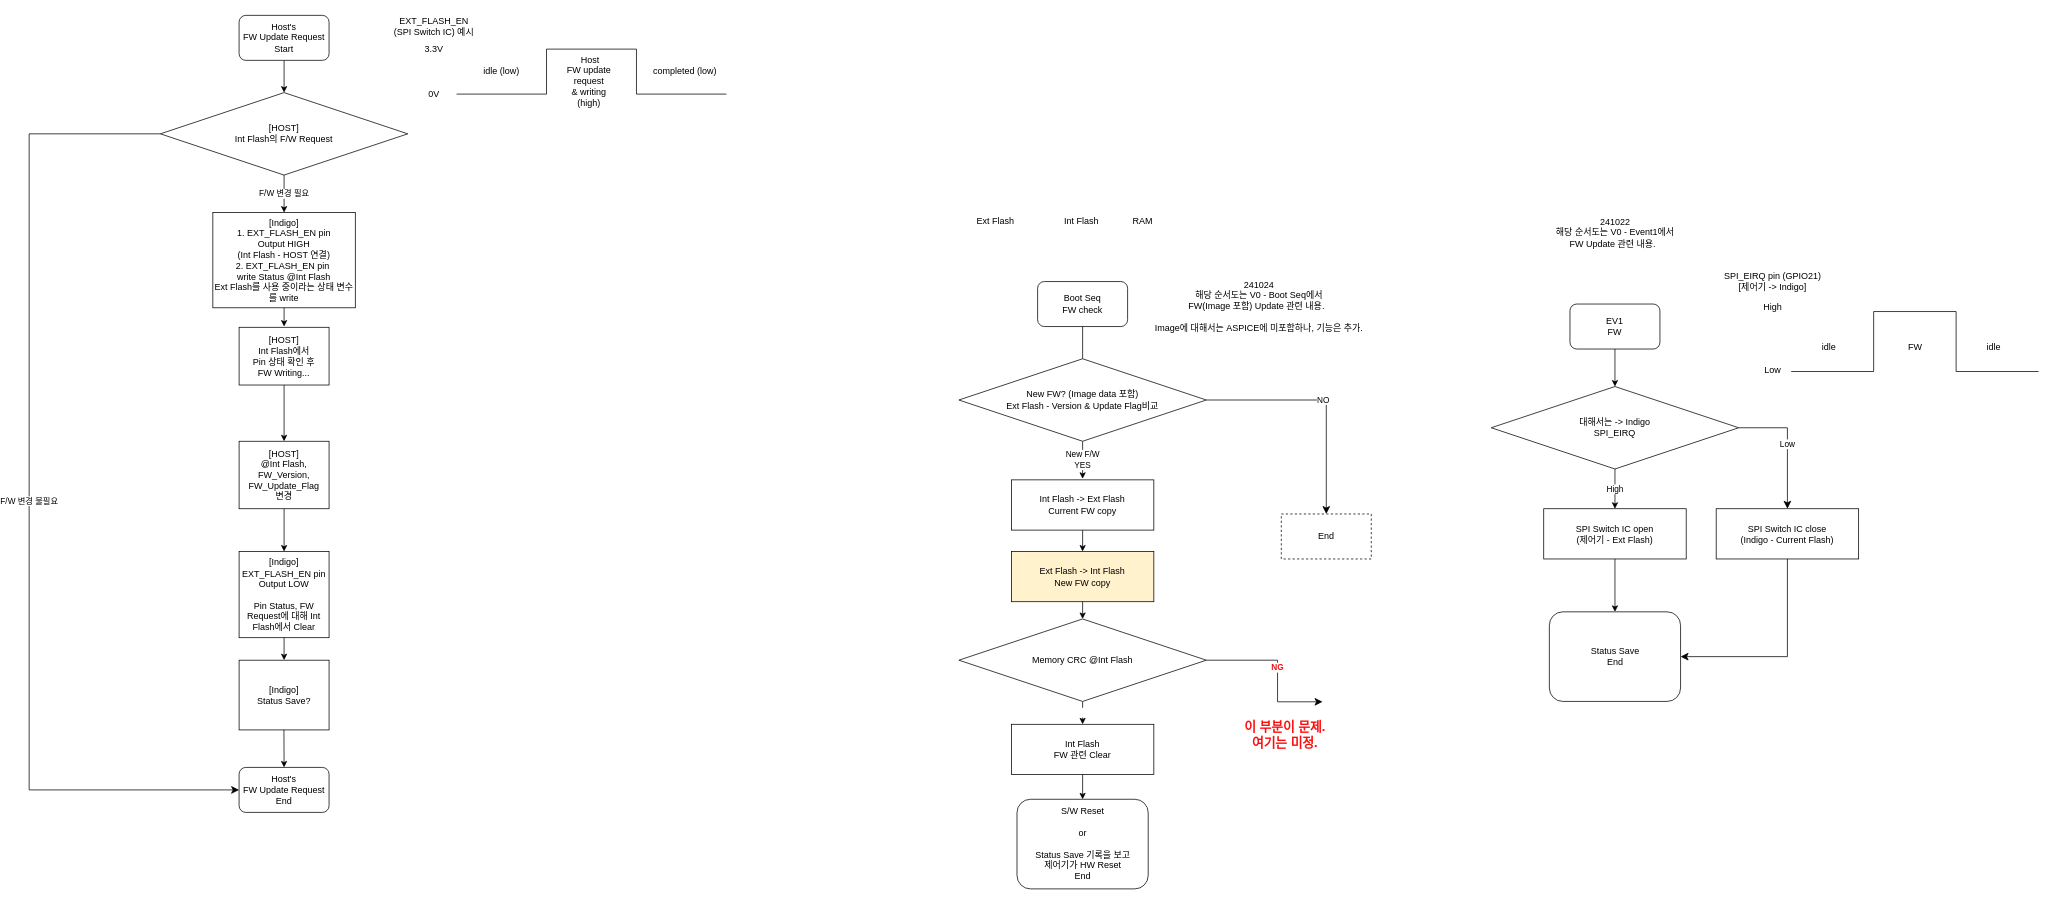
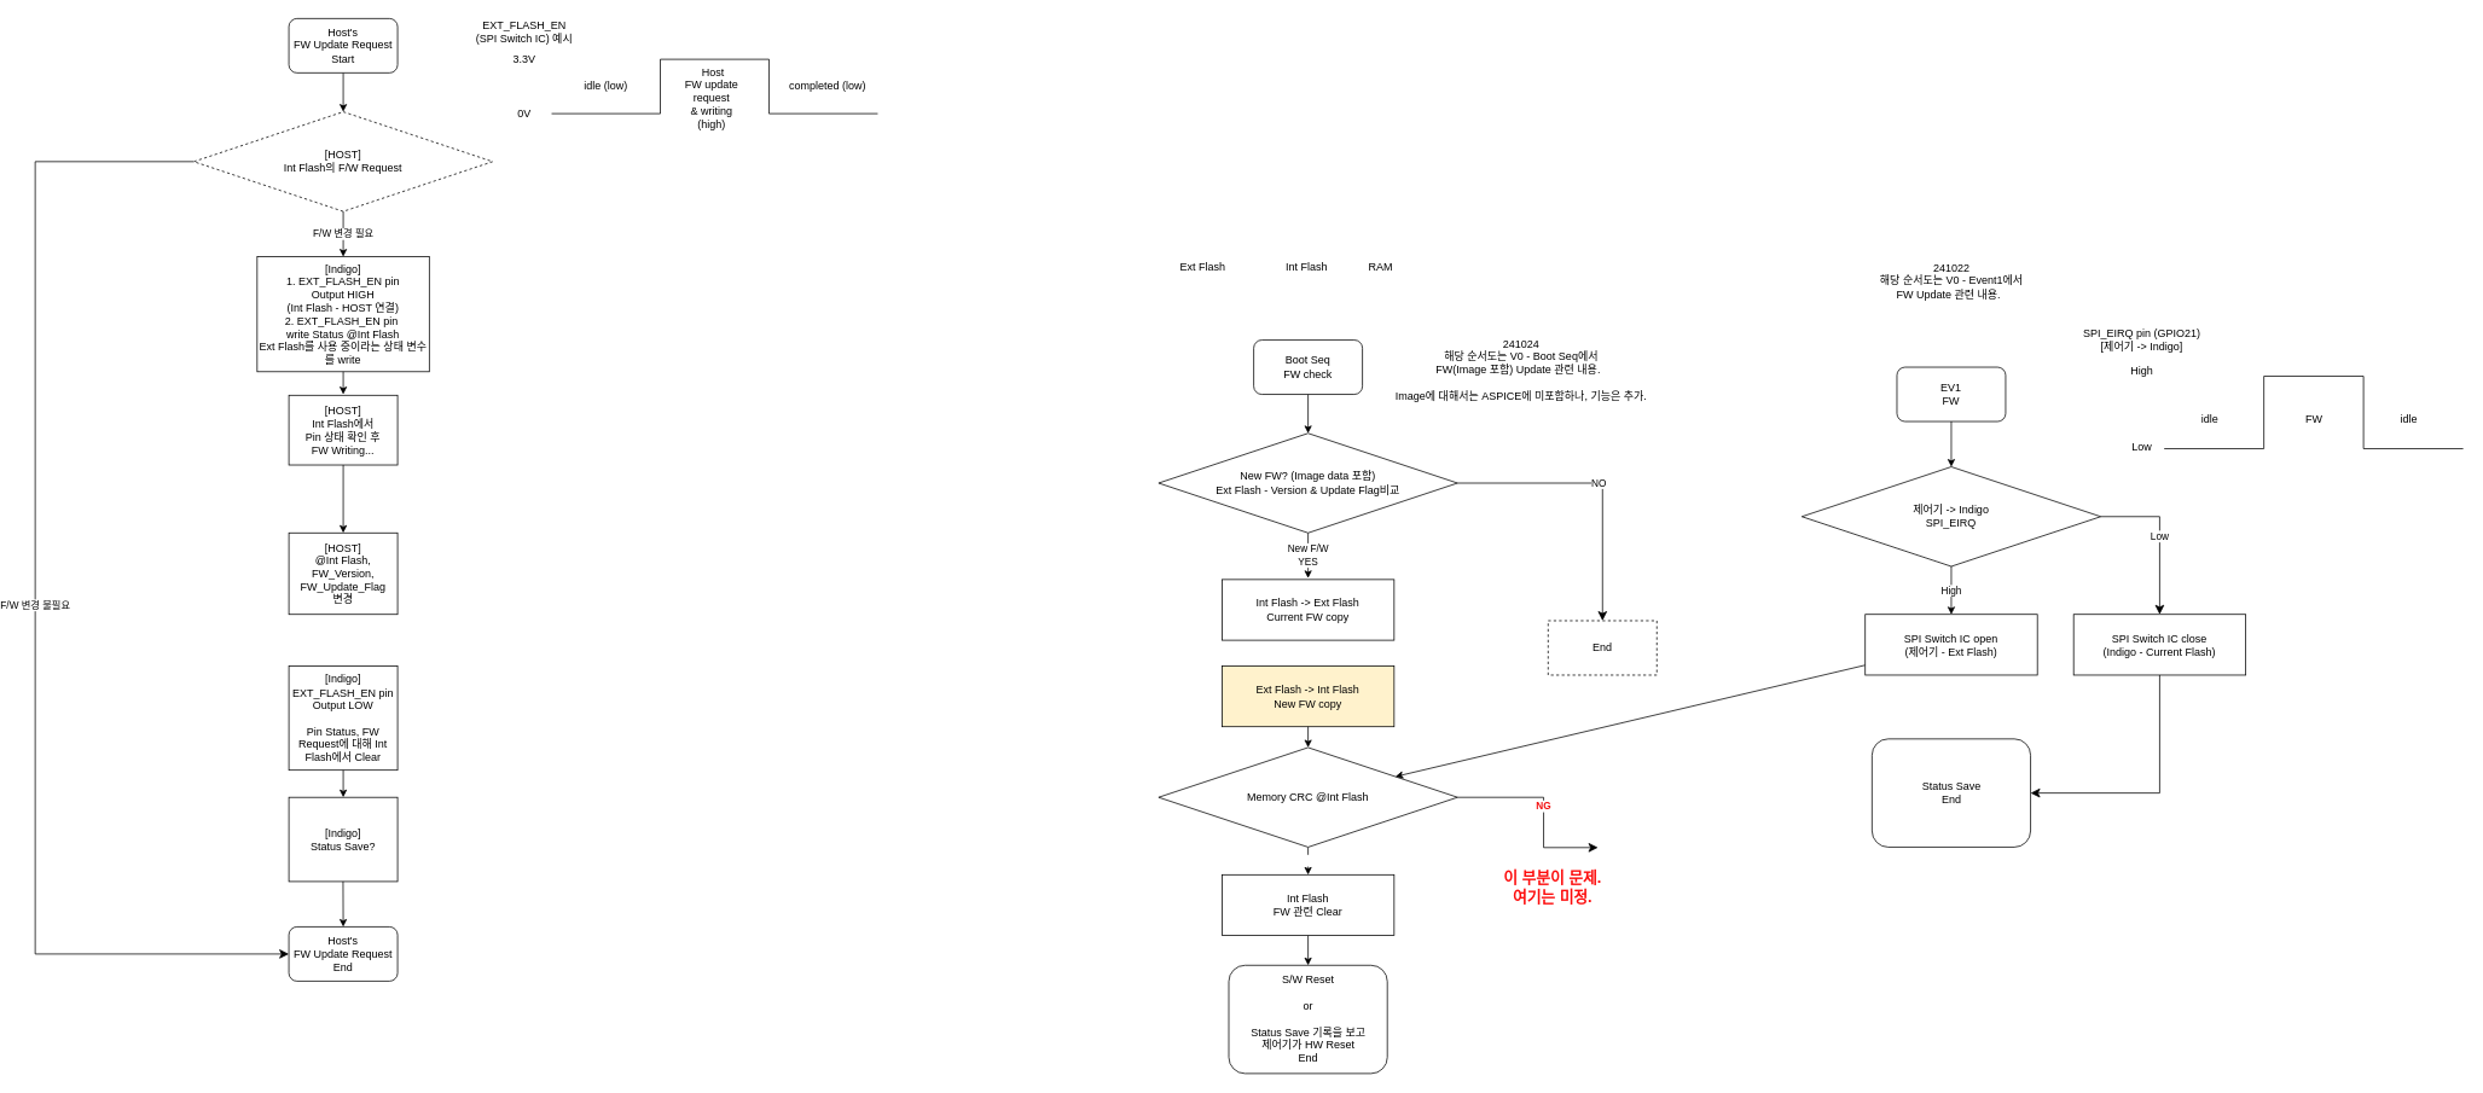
- <mxCell id="61" value="[HOST]&lt;br&gt;Int Flash의&amp;nbsp;F/W Request" style="rhombus;whiteSpace=wrap;html=1;" vertex="1" parent="1"><mxGeometry x="195" y="123" width="330" height="110" as="geometry" /></mxCell>
+ <mxCell id="61" value="[HOST]&lt;br&gt;Int Flash의&amp;nbsp;F/W Request" style="rhombus;whiteSpace=wrap;html=1;dashed=1;" vertex="1" parent="1"><mxGeometry x="195" y="123" width="330" height="110" as="geometry" /></mxCell>
- <mxCell id="2" value="" style="edgeStyle=none;html=1;entryX=0.5;entryY=0;entryDx=0;entryDy=0;endArrow=none;" parent="1" source="3" target="5" edge="1"><mxGeometry relative="1" as="geometry"><mxPoint x="1425" y="465" as="targetPoint" /></mxGeometry></mxCell>
+ <mxCell id="2" value="" style="edgeStyle=none;html=1;entryX=0.5;entryY=0;entryDx=0;entryDy=0;" parent="1" source="3" target="5" edge="1"><mxGeometry relative="1" as="geometry"><mxPoint x="1425" y="465" as="targetPoint" /></mxGeometry></mxCell>
- <mxCell id="26" value="대해서는 -&amp;gt; Indigo&lt;br&gt;SPI_EIRQ" style="rhombus;whiteSpace=wrap;html=1;" parent="1" vertex="1"><mxGeometry x="1970" y="515" width="330" height="110" as="geometry" /></mxCell>
+ <mxCell id="26" value="제어기 -&amp;gt; Indigo&lt;br&gt;SPI_EIRQ" style="rhombus;whiteSpace=wrap;html=1;" parent="1" vertex="1"><mxGeometry x="1970" y="515" width="330" height="110" as="geometry" /></mxCell>
- <mxCell id="16" value="" style="edgeStyle=none;html=1;fontColor=#FFFFFF;entryX=0.5;entryY=0;entryDx=0;entryDy=0;" parent="1" source="17" target="8" edge="1"><mxGeometry relative="1" as="geometry"><mxPoint x="1425" y="728" as="targetPoint" /></mxGeometry></mxCell>
- <mxCell id="65" value="" style="edgeStyle=none;html=1;fontColor=#b33232;" edge="1" parent="1" source="66" target="67"><mxGeometry relative="1" as="geometry" /></mxCell>
- <mxCell id="29" value="" style="edgeStyle=none;html=1;" parent="1" source="30" target="28" edge="1"><mxGeometry relative="1" as="geometry" /></mxCell>
+ <mxCell id="29" value="" style="edgeStyle=none;html=1;" parent="1" source="30" target="12" edge="1"><mxGeometry relative="1" as="geometry" /></mxCell>
